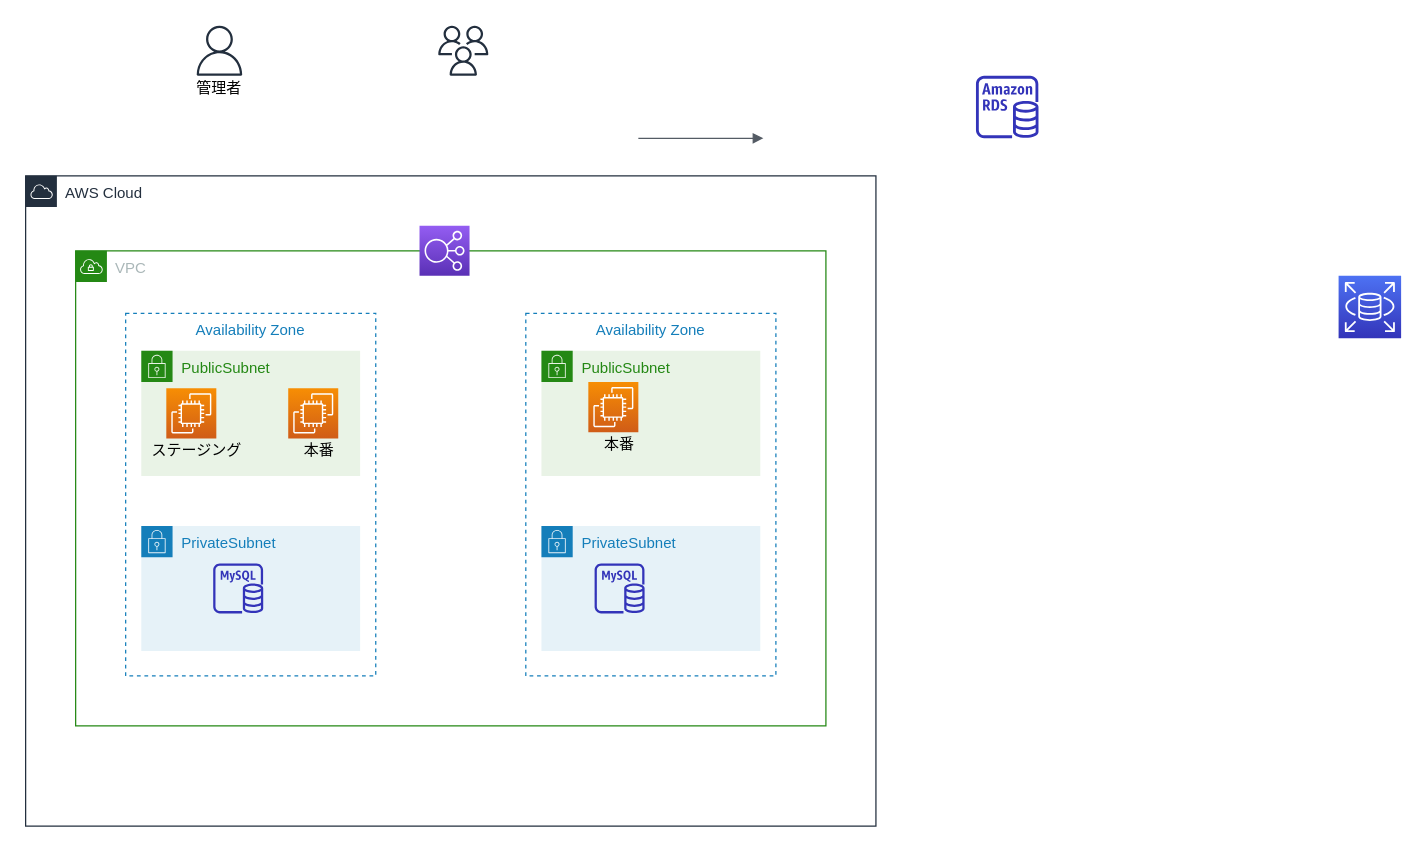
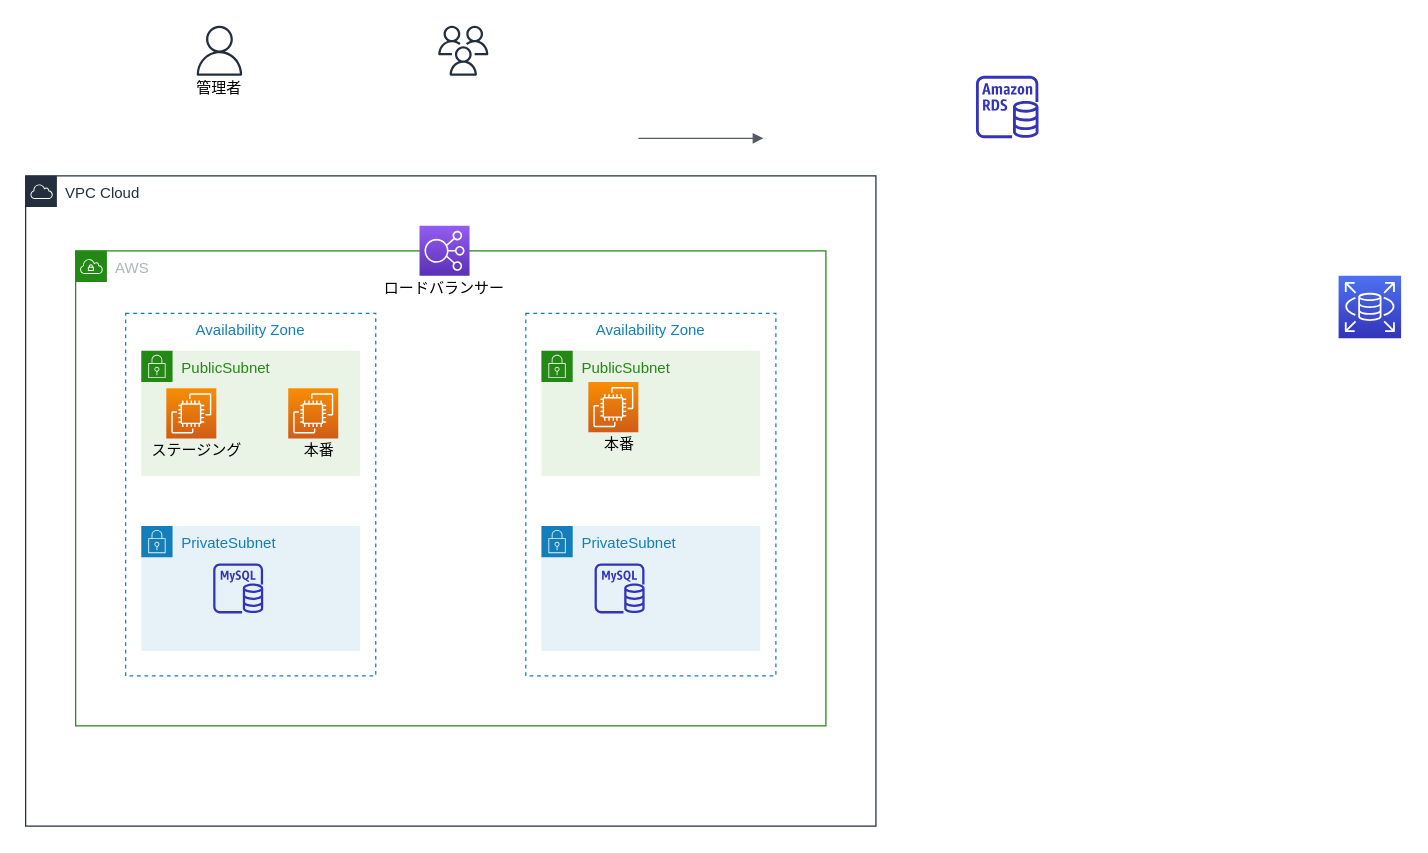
- <mxCell id="2" value="AWS Cloud" style="points=[[0,0],[0.25,0],[0.5,0],[0.75,0],[1,0],[1,0.25],[1,0.5],[1,0.75],[1,1],[0.75,1],[0.5,1],[0.25,1],[0,1],[0,0.75],[0,0.5],[0,0.25]];outlineConnect=0;gradientColor=none;html=1;whiteSpace=wrap;fontSize=12;fontStyle=0;shape=mxgraph.aws4.group;grIcon=mxgraph.aws4.group_aws_cloud;strokeColor=#232F3E;fillColor=none;verticalAlign=top;align=left;spacingLeft=30;fontColor=#232F3E;dashed=0;" parent="1" vertex="1"><mxGeometry y="140" width="680" height="520" as="geometry" x="20" /></mxCell>
+ <mxCell id="2" value="VPC Cloud" style="points=[[0,0],[0.25,0],[0.5,0],[0.75,0],[1,0],[1,0.25],[1,0.5],[1,0.75],[1,1],[0.75,1],[0.5,1],[0.25,1],[0,1],[0,0.75],[0,0.5],[0,0.25]];outlineConnect=0;gradientColor=none;html=1;whiteSpace=wrap;fontSize=12;fontStyle=0;shape=mxgraph.aws4.group;grIcon=mxgraph.aws4.group_aws_cloud;strokeColor=#232F3E;fillColor=none;verticalAlign=top;align=left;spacingLeft=30;fontColor=#232F3E;dashed=0;" parent="1" vertex="1"><mxGeometry y="140" width="680" height="520" as="geometry" x="20" /></mxCell>
- <mxCell id="3" value="VPC" style="points=[[0,0],[0.25,0],[0.5,0],[0.75,0],[1,0],[1,0.25],[1,0.5],[1,0.75],[1,1],[0.75,1],[0.5,1],[0.25,1],[0,1],[0,0.75],[0,0.5],[0,0.25]];outlineConnect=0;gradientColor=none;html=1;whiteSpace=wrap;fontSize=12;fontStyle=0;shape=mxgraph.aws4.group;grIcon=mxgraph.aws4.group_vpc;strokeColor=#248814;fillColor=none;verticalAlign=top;align=left;spacingLeft=30;fontColor=#AAB7B8;dashed=0;" parent="1" vertex="1"><mxGeometry x="60" y="200" width="600" height="380" as="geometry" /></mxCell>
+ <mxCell id="3" value="AWS" style="points=[[0,0],[0.25,0],[0.5,0],[0.75,0],[1,0],[1,0.25],[1,0.5],[1,0.75],[1,1],[0.75,1],[0.5,1],[0.25,1],[0,1],[0,0.75],[0,0.5],[0,0.25]];outlineConnect=0;gradientColor=none;html=1;whiteSpace=wrap;fontSize=12;fontStyle=0;shape=mxgraph.aws4.group;grIcon=mxgraph.aws4.group_vpc;strokeColor=#248814;fillColor=none;verticalAlign=top;align=left;spacingLeft=30;fontColor=#AAB7B8;dashed=0;" parent="1" vertex="1"><mxGeometry x="60" y="200" width="600" height="380" as="geometry" /></mxCell>
+ <mxCell id="19" value="ロードバランサー" style="text;html=1;strokeColor=none;fillColor=none;align=center;verticalAlign=middle;whiteSpace=wrap;rounded=0;" vertex="1" parent="17"><mxGeometry y="40" width="110" height="20" as="geometry" /></mxCell>
